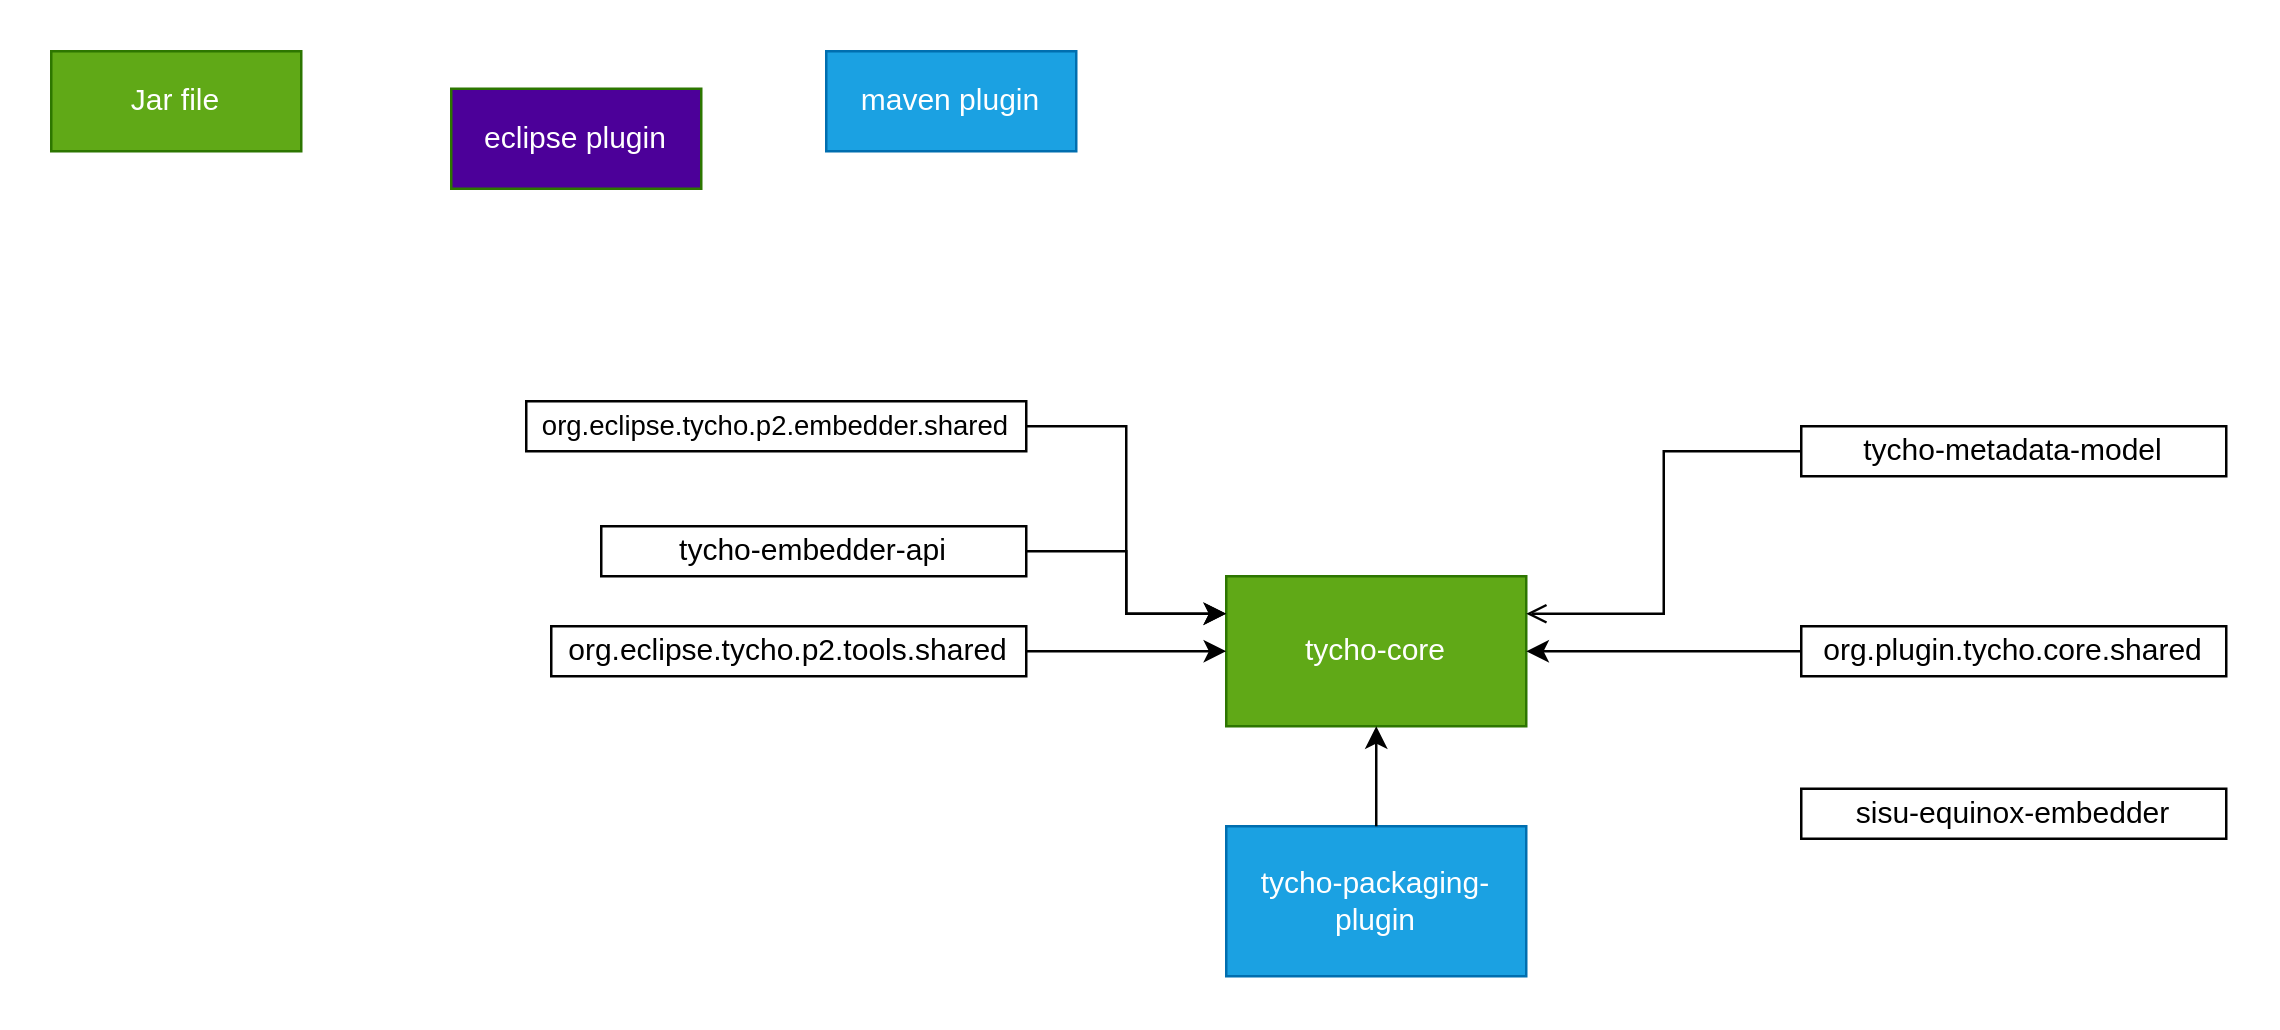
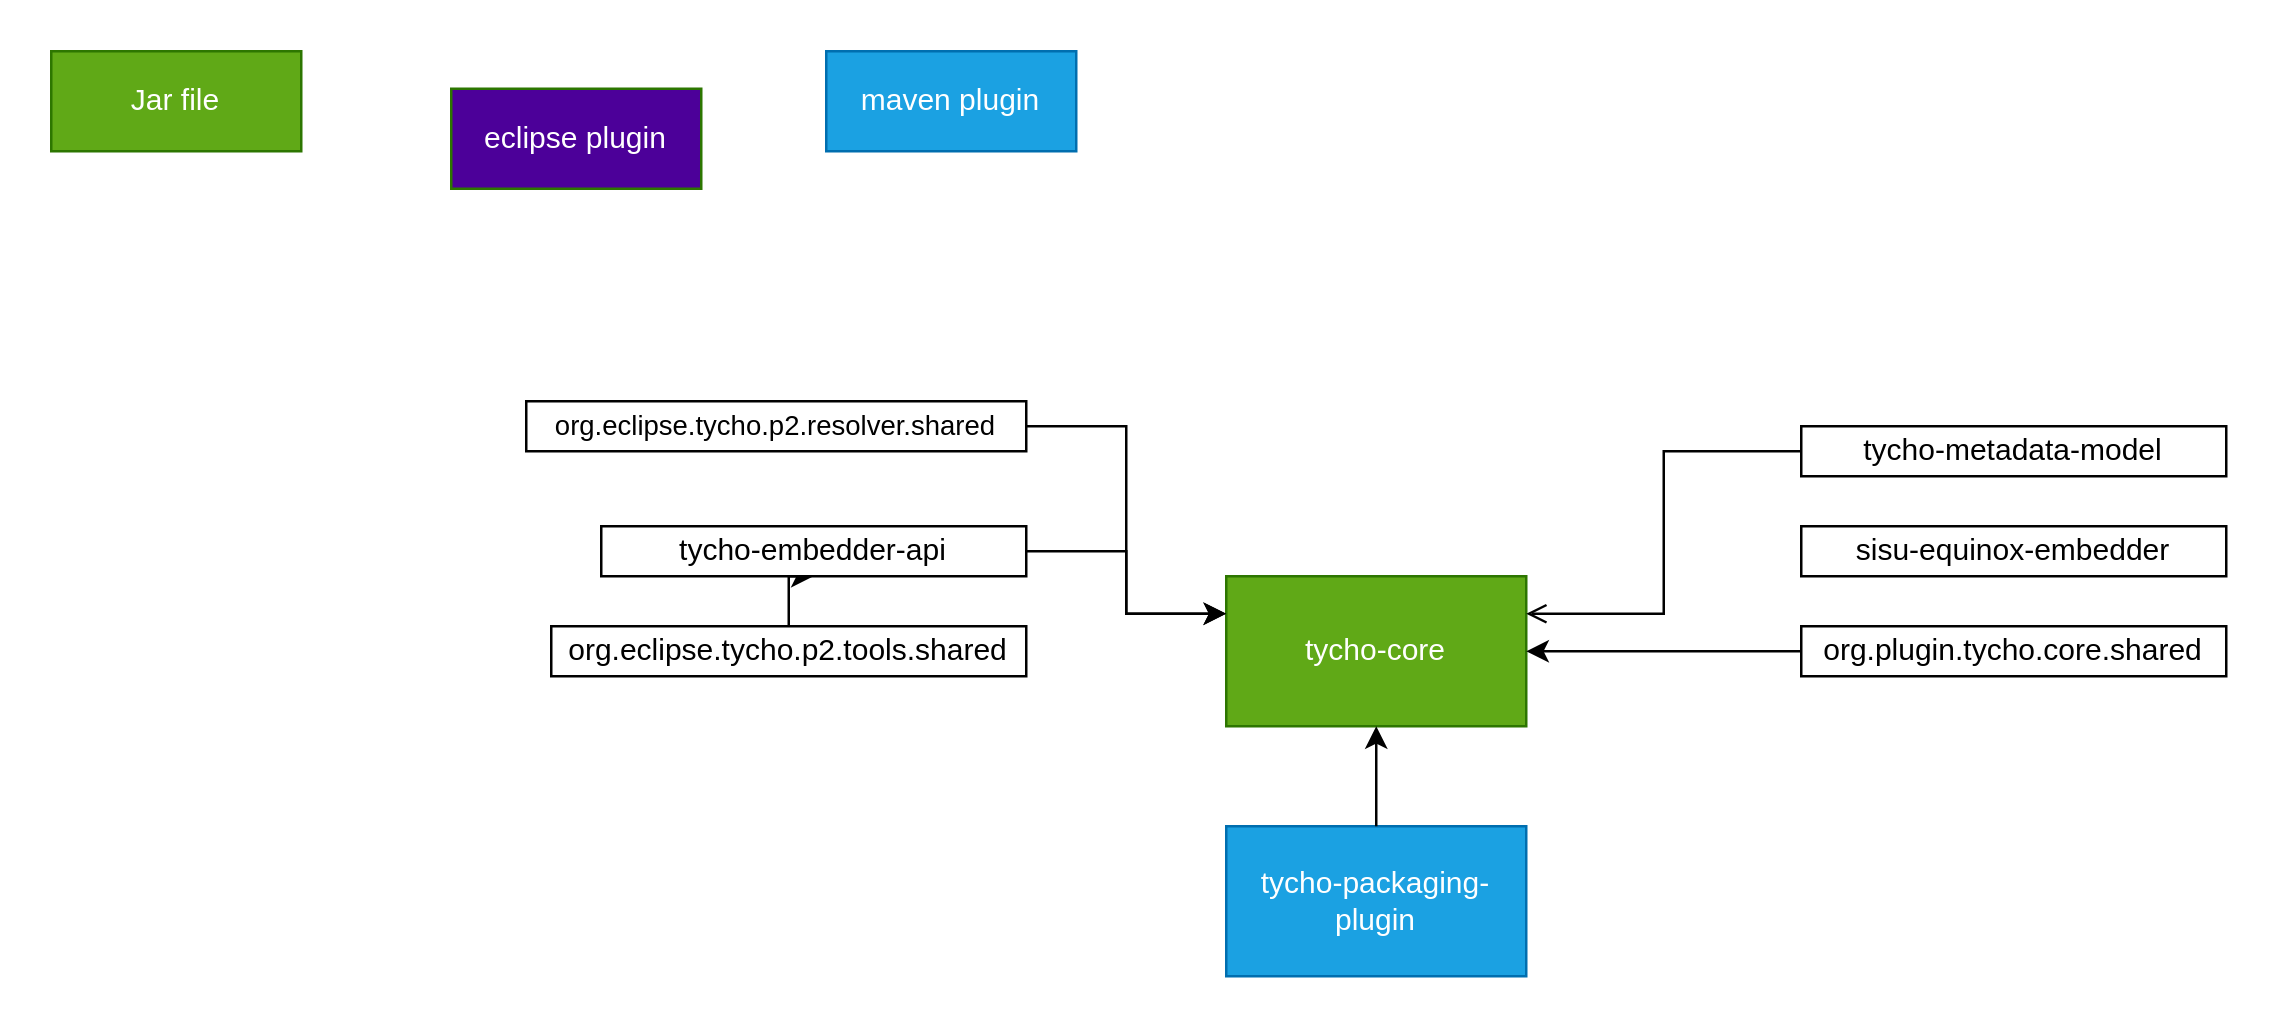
- <mxCell id="8" value="&lt;font style=&quot;font-size: 11px&quot;&gt;org.eclipse.tycho.p2.embedder.shared&lt;/font&gt;" style="rounded=0;whiteSpace=wrap;html=1;" vertex="1" parent="1"><mxGeometry x="210" y="160" width="200" height="20" as="geometry" /></mxCell>
+ <mxCell id="8" value="&lt;font style=&quot;font-size: 11px&quot;&gt;org.eclipse.tycho.p2.resolver.shared&lt;/font&gt;" style="rounded=0;whiteSpace=wrap;html=1;" vertex="1" parent="1"><mxGeometry x="210" y="160" width="200" height="20" as="geometry" /></mxCell>
- <mxCell id="5" style="edgeStyle=orthogonalEdgeStyle;rounded=0;orthogonalLoop=1;jettySize=auto;html=1;entryX=0;entryY=0.5;entryDx=0;entryDy=0;" edge="1" parent="1" source="6" target="3"><mxGeometry relative="1" as="geometry" /></mxCell>
+ <mxCell id="5" style="edgeStyle=orthogonalEdgeStyle;rounded=0;orthogonalLoop=1;jettySize=auto;html=1;" edge="1" parent="1" source="6" target="13"><mxGeometry relative="1" as="geometry" /></mxCell>
- <mxCell id="9" value="sisu-equinox-embedder" style="rounded=0;whiteSpace=wrap;html=1;" vertex="1" parent="1"><mxGeometry x="720" y="315" width="170" height="20" as="geometry" /></mxCell>
+ <mxCell id="9" value="sisu-equinox-embedder" style="rounded=0;whiteSpace=wrap;html=1;" vertex="1" parent="1"><mxGeometry x="720" y="210" width="170" height="20" as="geometry" /></mxCell>
